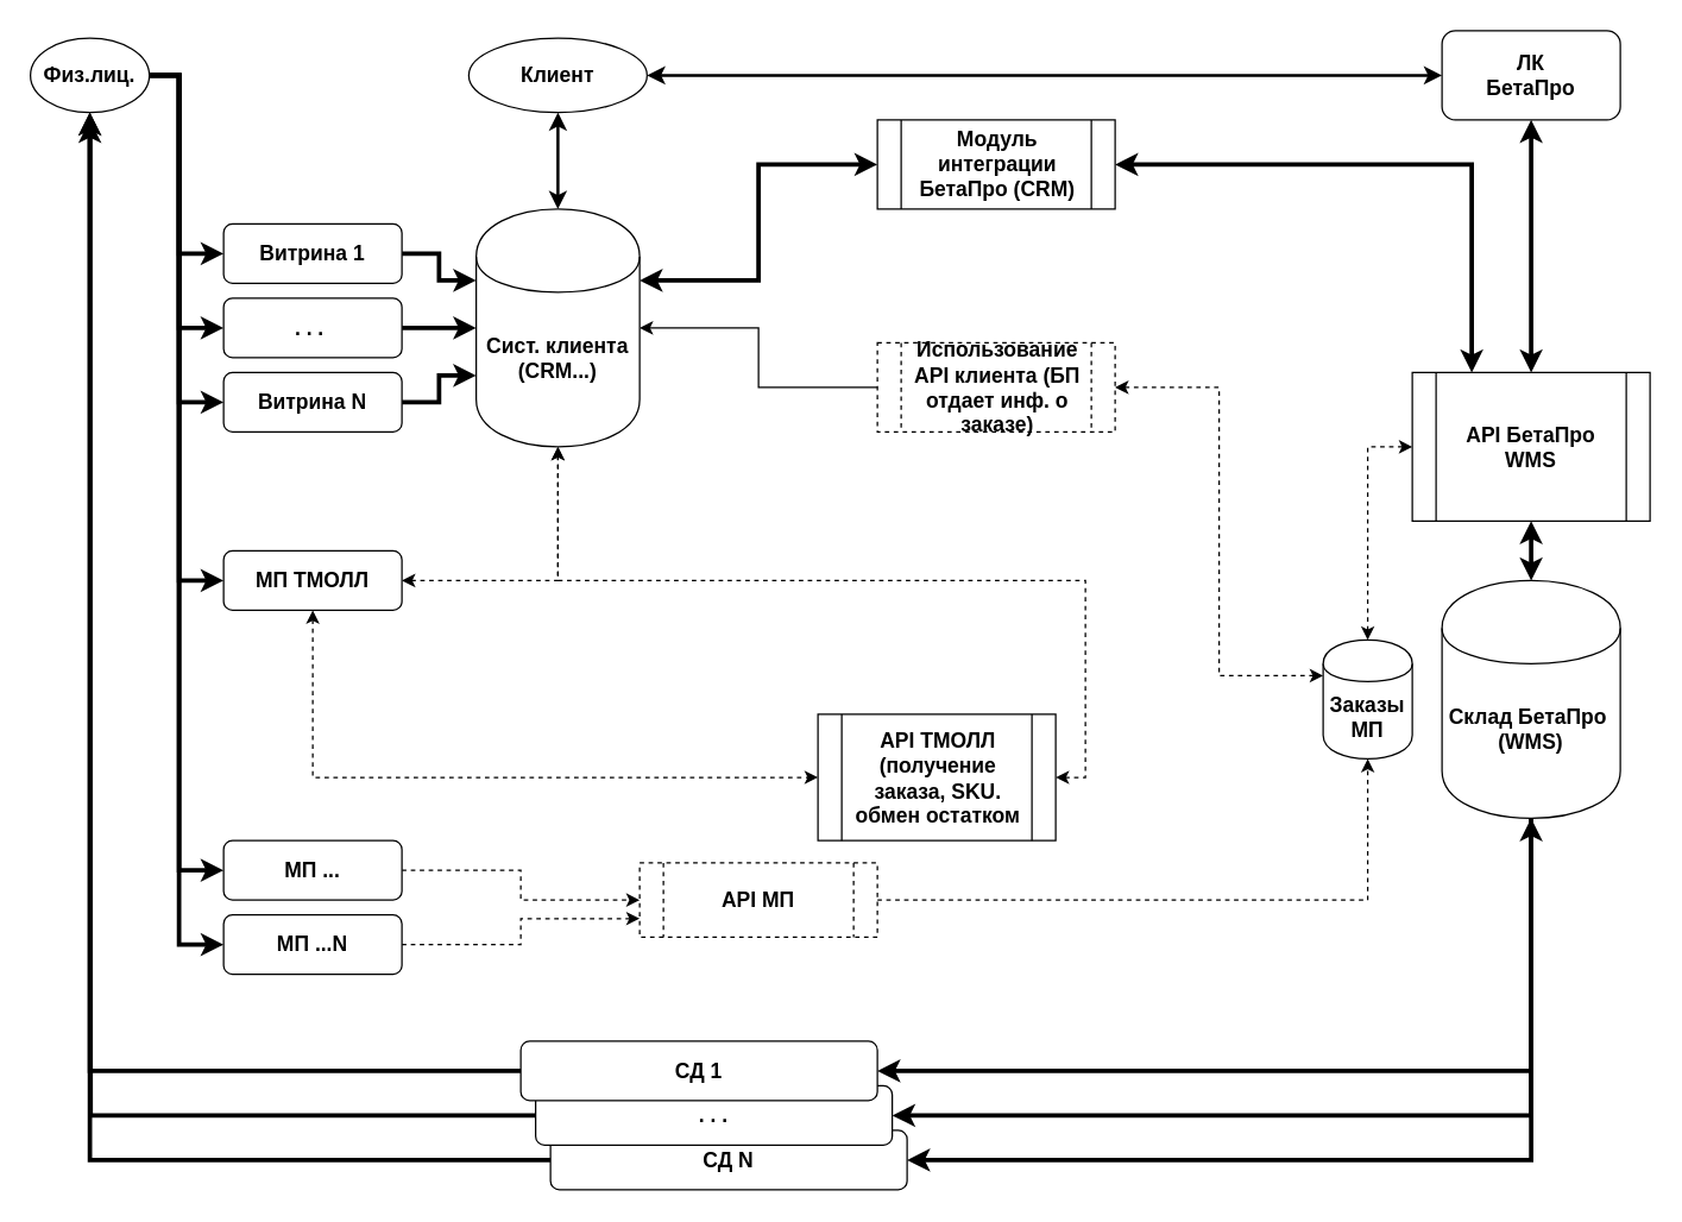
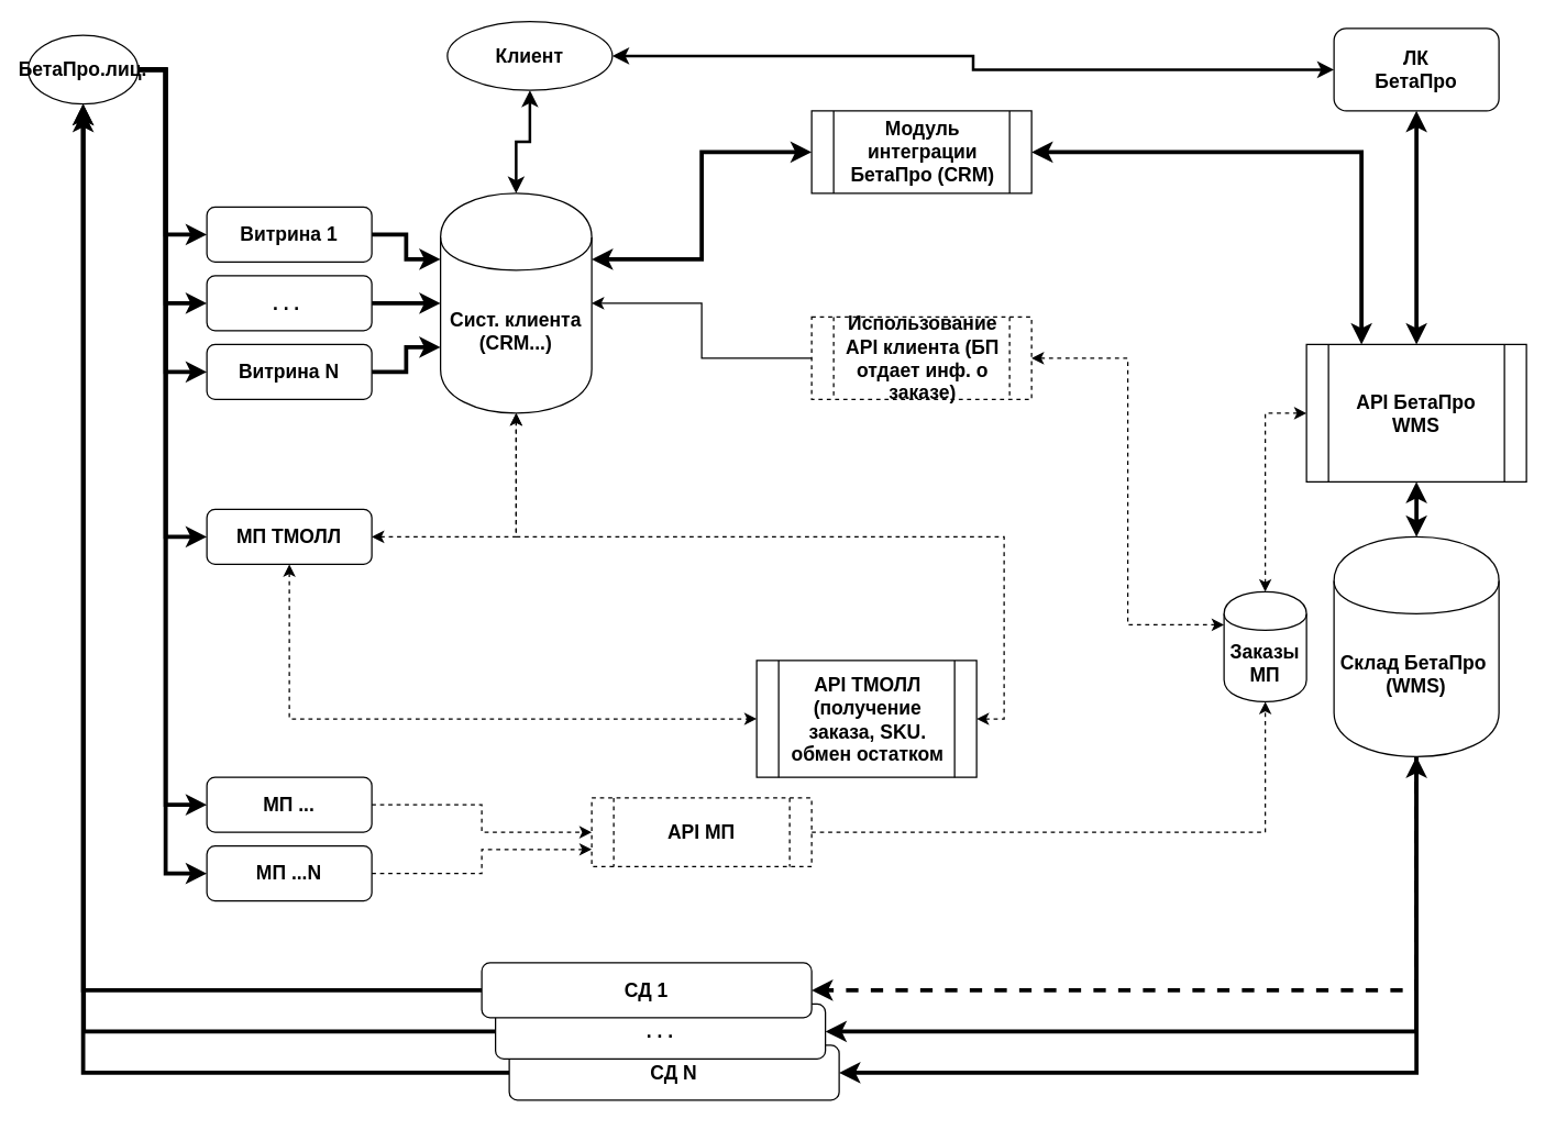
- <mxCell id="41" value="&lt;b&gt;&lt;font style=&quot;font-size: 14px&quot;&gt;Физ.лиц.&lt;/font&gt;&lt;/b&gt;" style="ellipse;whiteSpace=wrap;html=1;" parent="1" vertex="1"><mxGeometry x="20" y="25" width="80" height="50" as="geometry" /></mxCell>
+ <mxCell id="41" value="&lt;b&gt;&lt;font style=&quot;font-size: 14px&quot;&gt;БетаПро.лиц.&lt;/font&gt;&lt;/b&gt;" style="ellipse;whiteSpace=wrap;html=1;" parent="1" vertex="1"><mxGeometry x="20" y="25" width="80" height="50" as="geometry" /></mxCell>
- <mxCell id="40" value="&lt;b&gt;&lt;font style=&quot;font-size: 14px&quot;&gt;Клиент&lt;/font&gt;&lt;/b&gt;" style="ellipse;whiteSpace=wrap;html=1;" parent="1" vertex="1"><mxGeometry x="315" y="25" width="120" height="50" as="geometry" /></mxCell>
+ <mxCell id="40" value="&lt;b&gt;&lt;font style=&quot;font-size: 14px&quot;&gt;Клиент&lt;/font&gt;&lt;/b&gt;" style="ellipse;whiteSpace=wrap;html=1;" parent="1" vertex="1"><mxGeometry x="325" y="15" width="120" height="50" as="geometry" /></mxCell>
- <mxCell id="15" style="edgeStyle=orthogonalEdgeStyle;rounded=0;orthogonalLoop=1;jettySize=auto;html=1;exitX=0.5;exitY=1;exitDx=0;exitDy=0;entryX=1;entryY=0.5;entryDx=0;entryDy=0;startArrow=none;startFill=0;endArrow=classic;endFill=1;strokeWidth=3;" parent="1" source="18" target="49" edge="1"><mxGeometry relative="1" as="geometry" /></mxCell>
+ <mxCell id="15" style="edgeStyle=orthogonalEdgeStyle;rounded=0;orthogonalLoop=1;jettySize=auto;html=1;exitX=0.5;exitY=1;exitDx=0;exitDy=0;entryX=1;entryY=0.5;entryDx=0;entryDy=0;startArrow=none;startFill=0;endArrow=classic;endFill=1;strokeWidth=3;dashed=1;" parent="1" source="18" target="49" edge="1"><mxGeometry relative="1" as="geometry" /></mxCell>
